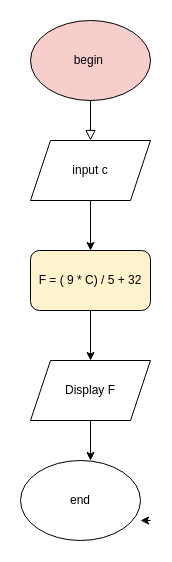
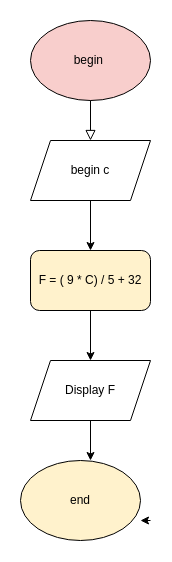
- <mxCell id="4" value="input c" style="shape=parallelogram;perimeter=parallelogramPerimeter;whiteSpace=wrap;html=1;fixedSize=1;" vertex="1" parent="1"><mxGeometry x="30" y="140" width="120" height="60" as="geometry" /></mxCell>
+ <mxCell id="4" value="begin c" style="shape=parallelogram;perimeter=parallelogramPerimeter;whiteSpace=wrap;html=1;fixedSize=1;" vertex="1" parent="1"><mxGeometry x="30" y="140" width="120" height="60" as="geometry" /></mxCell>
- <mxCell id="11" value="end" style="ellipse;whiteSpace=wrap;html=1;" vertex="1" parent="1"><mxGeometry x="20" y="460" width="120" height="80" as="geometry" /></mxCell>
+ <mxCell id="11" value="end" style="ellipse;whiteSpace=wrap;html=1;fillColor=#fff2cc;" vertex="1" parent="1"><mxGeometry x="20" y="460" width="120" height="80" as="geometry" /></mxCell>
